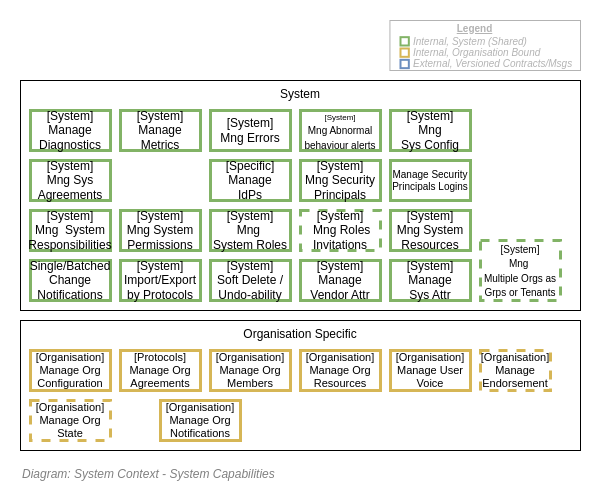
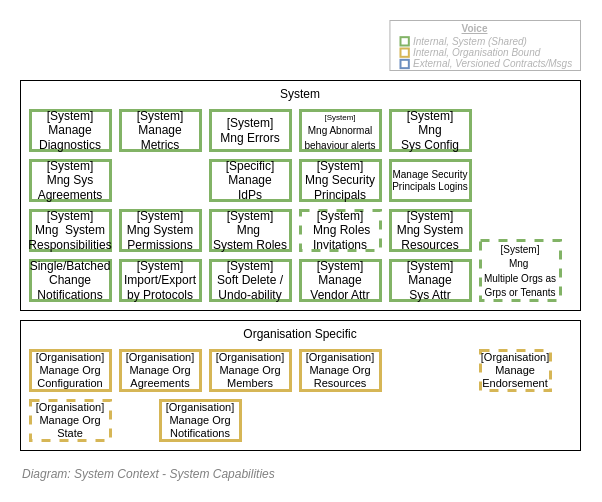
- <mxCell id="40" value="Legend" style="text;html=1;strokeColor=none;fillColor=none;align=center;verticalAlign=middle;whiteSpace=wrap;rounded=0;fontSize=10;fontStyle=5;fontColor=#B3B3B3;" vertex="1" parent="33"><mxGeometry x="21.112" width="126.67" height="16.667" as="geometry" /></mxCell>
+ <mxCell id="40" value="Voice" style="text;html=1;strokeColor=none;fillColor=none;align=center;verticalAlign=middle;whiteSpace=wrap;rounded=0;fontSize=10;fontStyle=5;fontColor=#B3B3B3;" vertex="1" parent="33"><mxGeometry x="21.112" width="126.67" height="16.667" as="geometry" /></mxCell>
- <mxCell id="25" value="&lt;font style=&quot;font-size: 11px;&quot;&gt;[Protocols]&lt;br style=&quot;font-size: 11px;&quot;&gt;Manage Org&lt;br style=&quot;font-size: 11px;&quot;&gt;Agreements&lt;/font&gt;" style="rounded=0;whiteSpace=wrap;html=1;strokeColor=#d6b656;strokeWidth=3;fillColor=none;fontSize=11;align=center;fontFamily=Helvetica;verticalAlign=middle;" vertex="1" parent="23"><mxGeometry x="100" y="30" width="80" height="40" as="geometry" /></mxCell>
+ <mxCell id="25" value="&lt;font style=&quot;font-size: 11px;&quot;&gt;[Organisation]&lt;br style=&quot;font-size: 11px;&quot;&gt;Manage Org&lt;br style=&quot;font-size: 11px;&quot;&gt;Agreements&lt;/font&gt;" style="rounded=0;whiteSpace=wrap;html=1;strokeColor=#d6b656;strokeWidth=3;fillColor=none;fontSize=11;align=center;fontFamily=Helvetica;verticalAlign=middle;" vertex="1" parent="23"><mxGeometry x="100" y="30" width="80" height="40" as="geometry" /></mxCell>
- <mxCell id="28" value="&lt;font style=&quot;font-size: 11px;&quot;&gt;[Organisation]&lt;br style=&quot;font-size: 11px;&quot;&gt;Manage User Voice&lt;/font&gt;" style="rounded=0;whiteSpace=wrap;html=1;strokeColor=#d6b656;strokeWidth=3;fillColor=none;fontSize=11;align=center;fontFamily=Helvetica;verticalAlign=middle;" vertex="1" parent="23"><mxGeometry x="370" y="30" width="80" height="40" as="geometry" /></mxCell>
